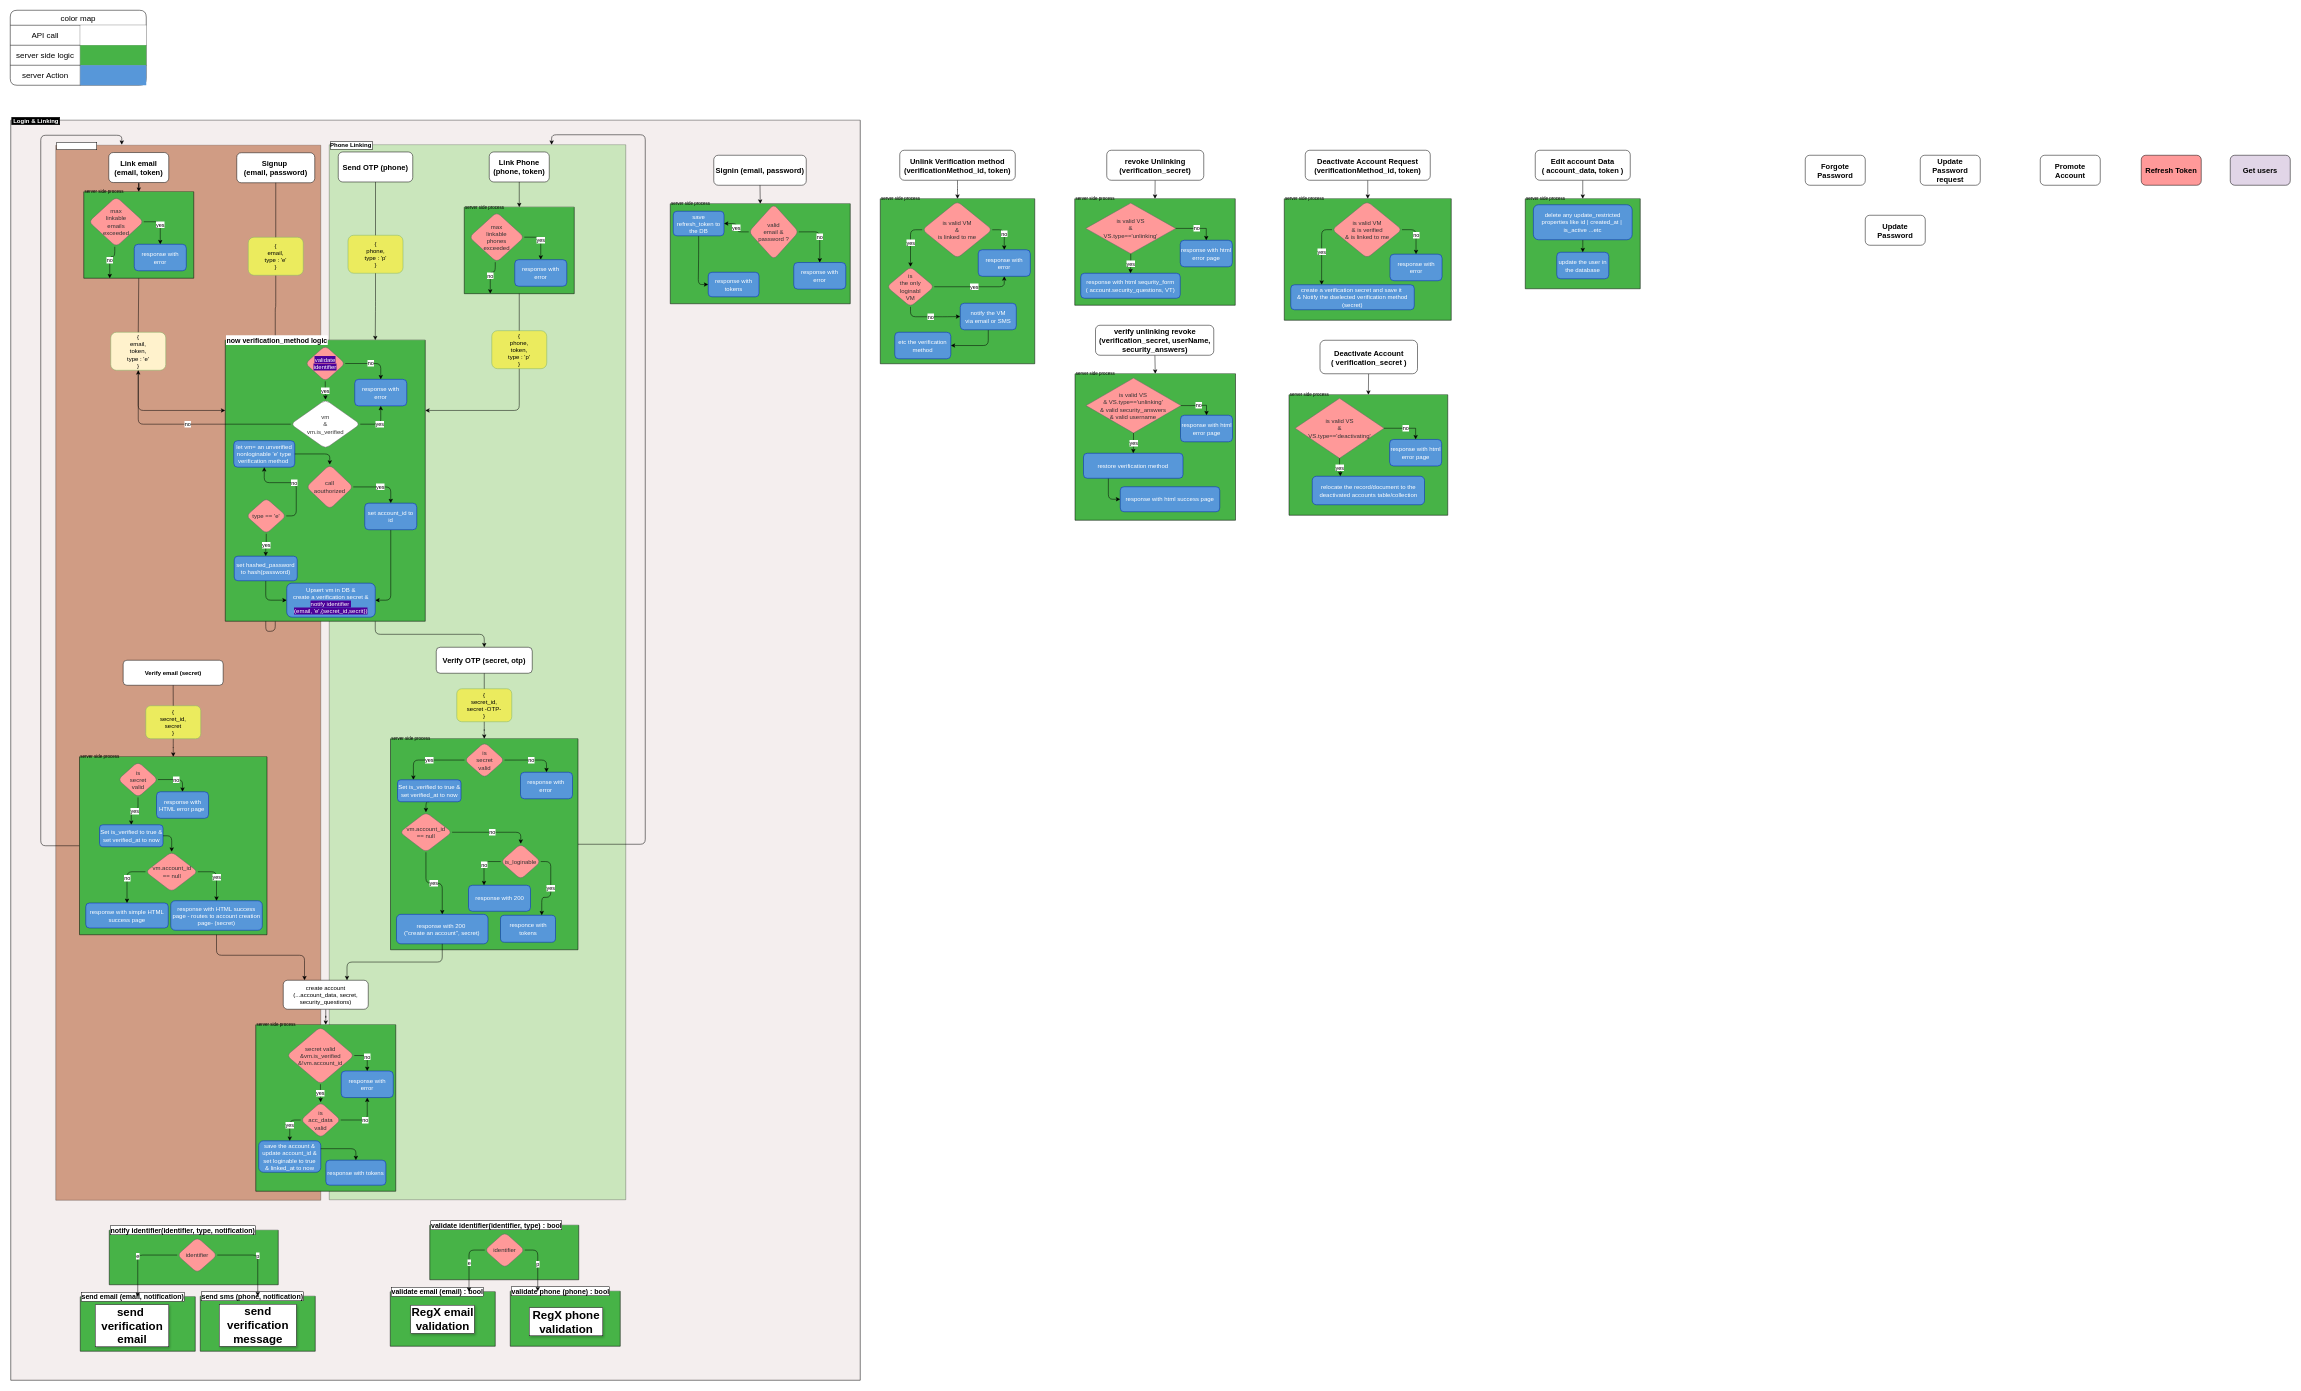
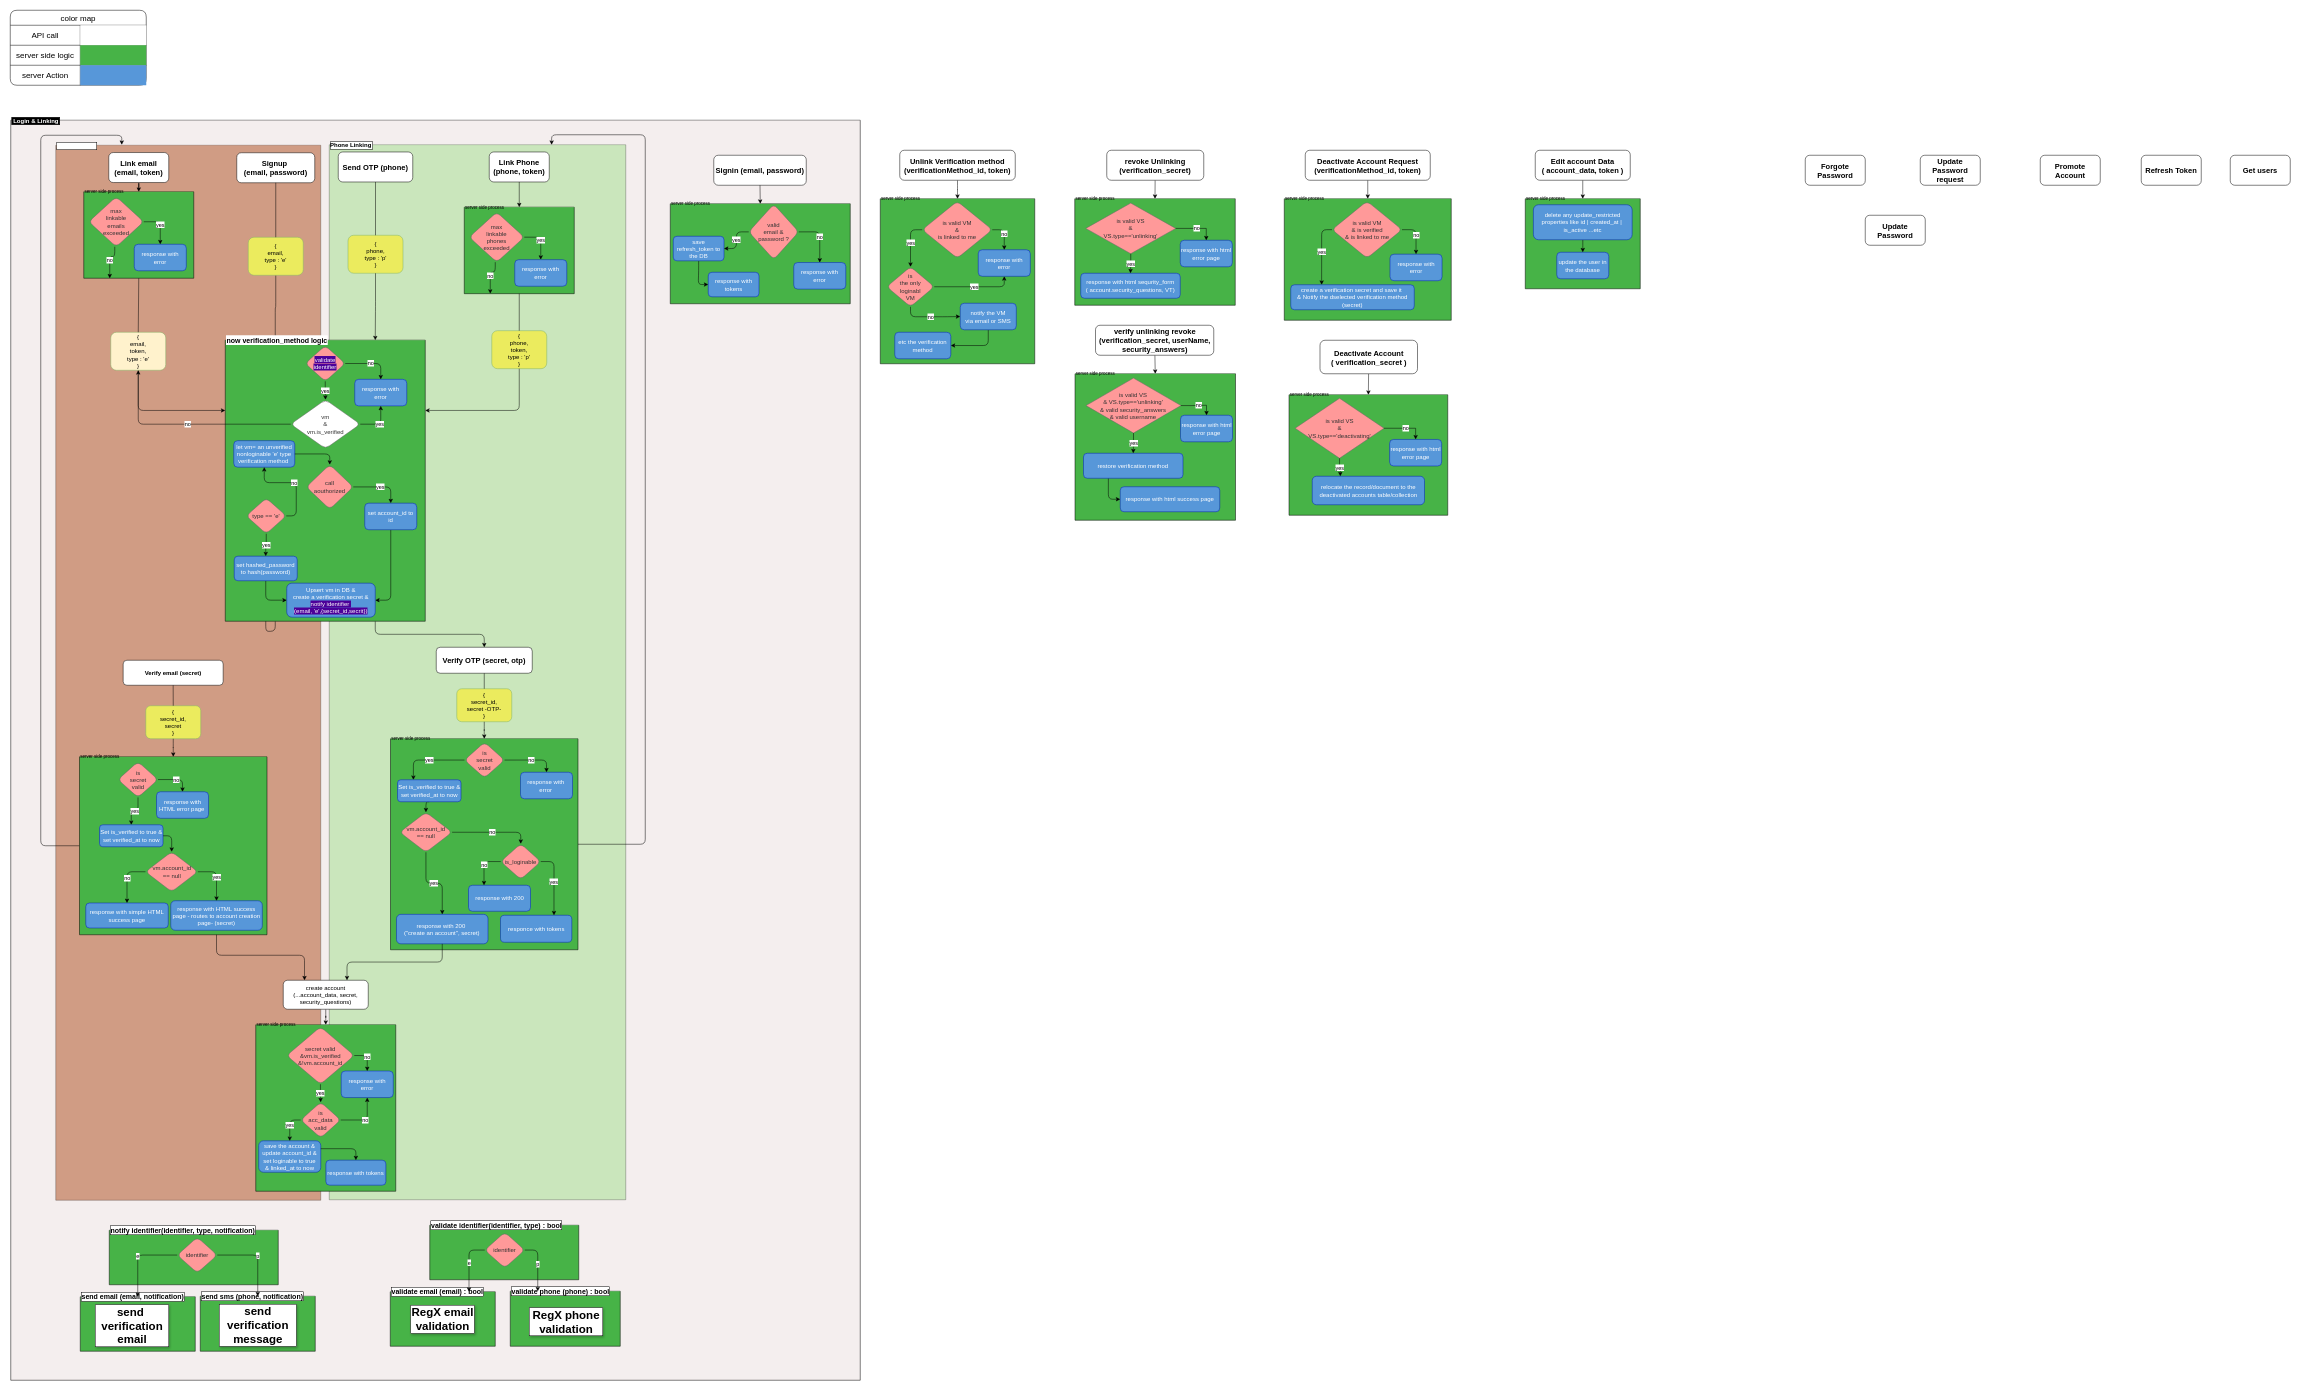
- <mxCell id="178" value="Refresh Token" style="rounded=1;whiteSpace=wrap;html=1;fontStyle=1;fontSize=15;fillColor=#ff9999;" parent="1" vertex="1"><mxGeometry x="4282" y="310" width="120" height="60" as="geometry" /></mxCell>
+ <mxCell id="178" value="Refresh Token" style="rounded=1;whiteSpace=wrap;html=1;fontStyle=1;fontSize=15;" parent="1" vertex="1"><mxGeometry x="4282" y="310" width="120" height="60" as="geometry" /></mxCell>
- <mxCell id="180" value="Get users" style="rounded=1;whiteSpace=wrap;html=1;fontStyle=1;fontSize=15;fillColor=#e1d5e7;" parent="1" vertex="1"><mxGeometry x="4460" y="310" width="120" height="60" as="geometry" /></mxCell>
+ <mxCell id="180" value="Get users" style="rounded=1;whiteSpace=wrap;html=1;fontStyle=1;fontSize=15;" parent="1" vertex="1"><mxGeometry x="4460" y="310" width="120" height="60" as="geometry" /></mxCell>
- <mxCell id="83" value="save refresh_token to the DB" style="rounded=1;whiteSpace=wrap;html=1;fillColor=#5797D9;fontColor=#ffffff;strokeColor=#001DBC;" parent="81" vertex="1"><mxGeometry x="6" y="15" width="101.53" height="49.17" as="geometry" /></mxCell>
+ <mxCell id="83" value="save refresh_token to the DB" style="rounded=1;whiteSpace=wrap;html=1;fillColor=#5797D9;fontColor=#ffffff;strokeColor=#001DBC;" parent="81" vertex="1"><mxGeometry x="6" y="65.0" width="101.53" height="49.17" as="geometry" /></mxCell>
- <mxCell id="56" value="responce with tokens" style="rounded=1;whiteSpace=wrap;html=1;fillColor=#5797D9;fontColor=#ffffff;strokeColor=#001DBC;" parent="42" vertex="1"><mxGeometry x="220" y="353" width="110" height="54" as="geometry" /></mxCell>
+ <mxCell id="56" value="responce with tokens" style="rounded=1;whiteSpace=wrap;html=1;fillColor=#5797D9;fontColor=#ffffff;strokeColor=#001DBC;" parent="42" vertex="1"><mxGeometry x="220" y="353" width="142.6" height="54" as="geometry" /></mxCell>
